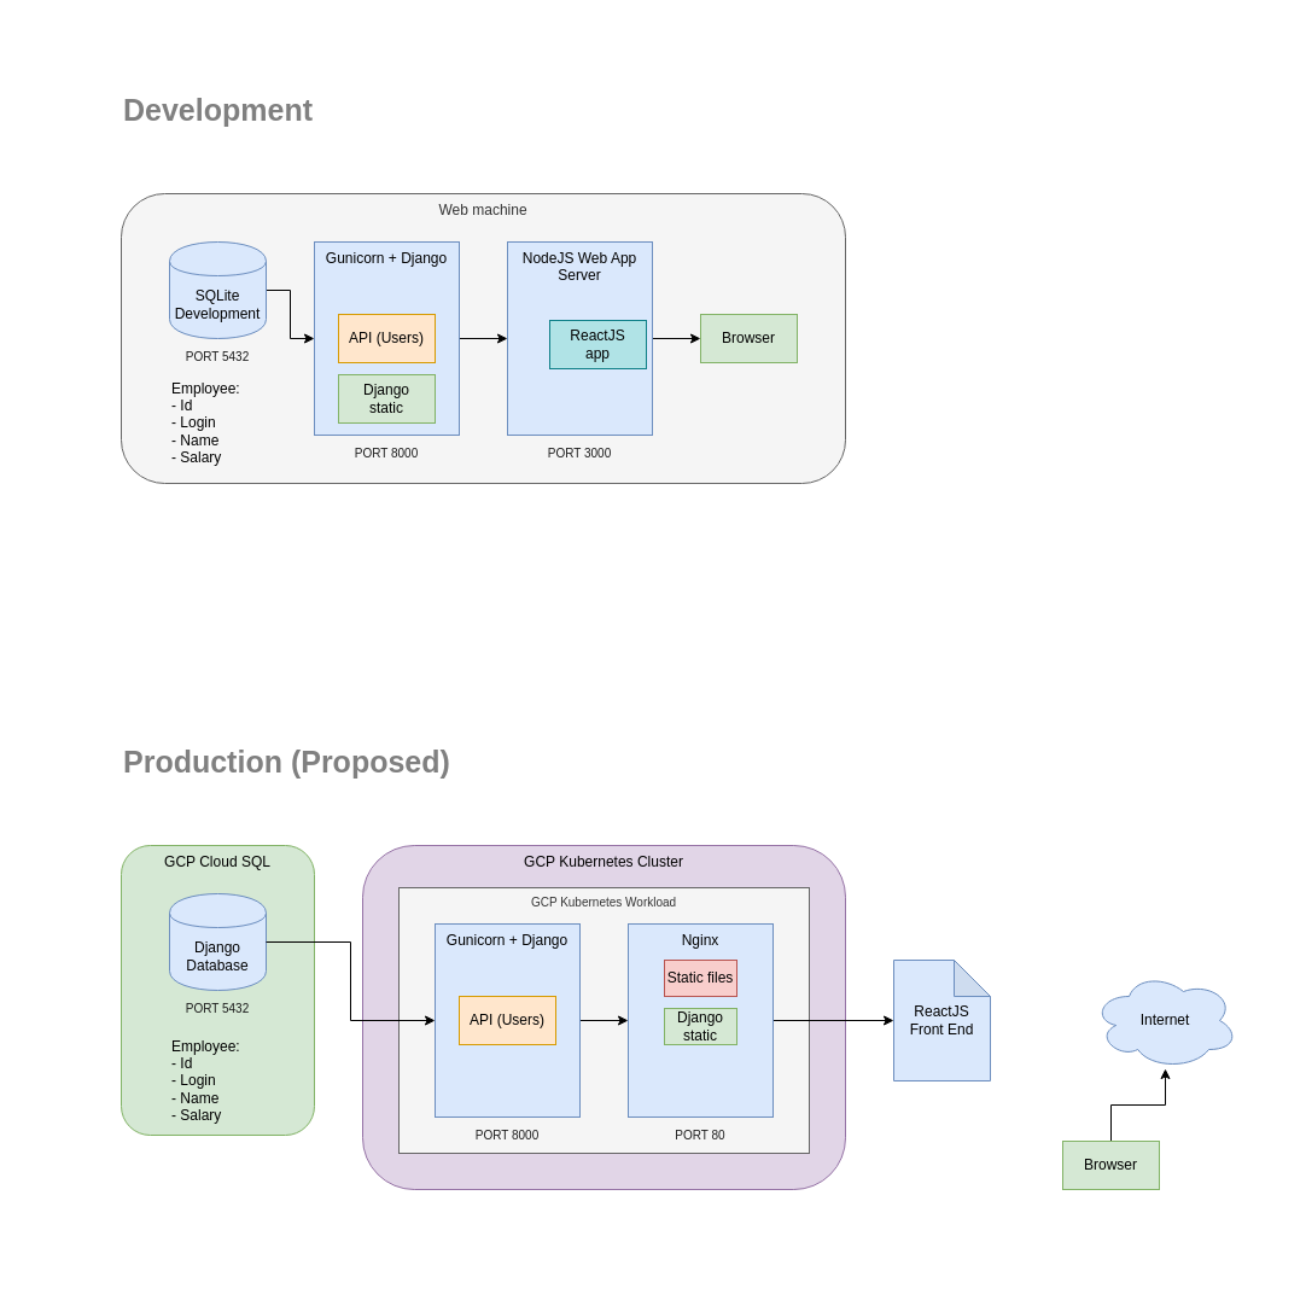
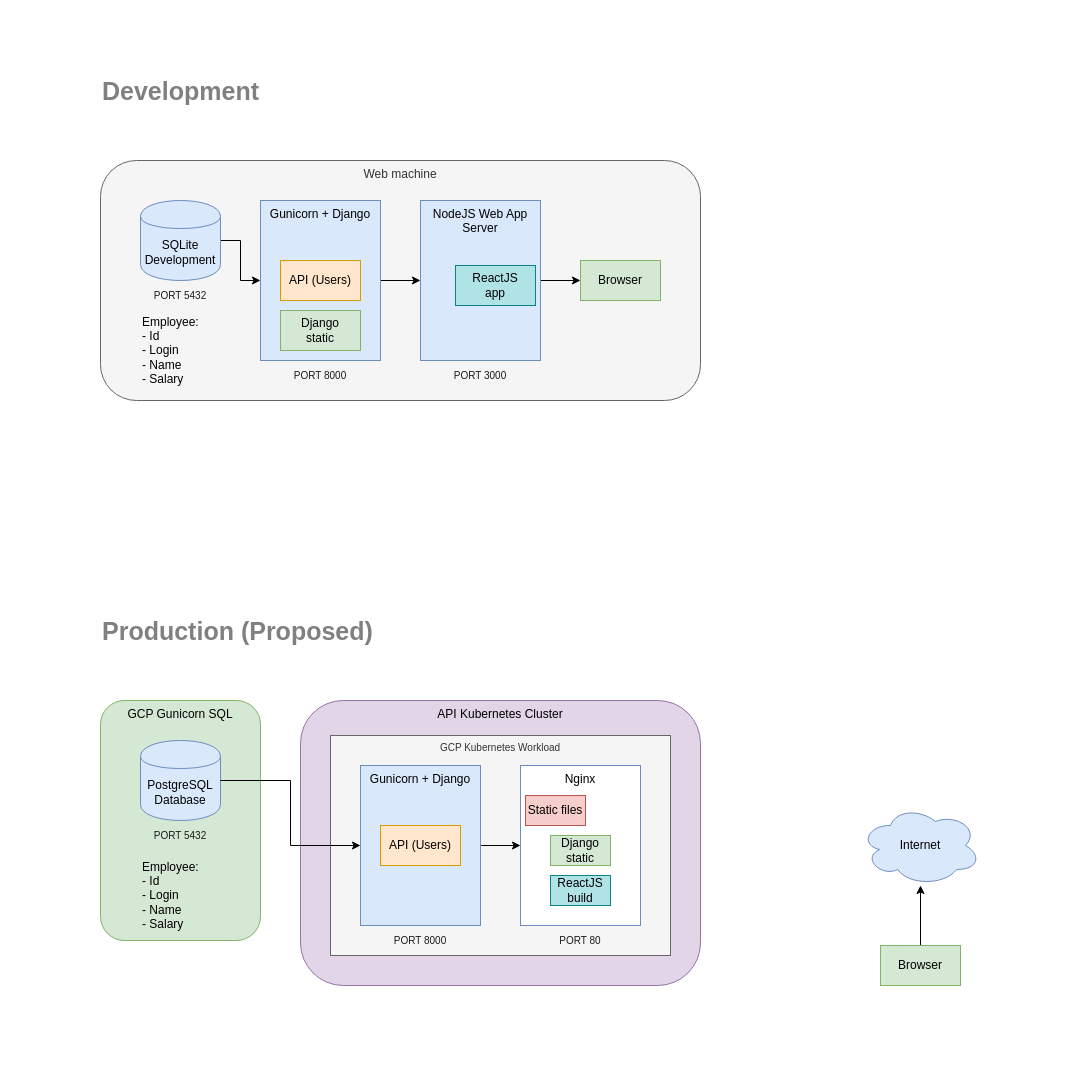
- <mxCell id="21" value="GCP Cloud SQL" style="rounded=1;whiteSpace=wrap;html=1;align=center;verticalAlign=top;fillColor=#d5e8d4;strokeColor=#82b366;" vertex="1" parent="1"><mxGeometry x="100" y="700" width="160" height="240" as="geometry" /></mxCell>
+ <mxCell id="21" value="GCP Gunicorn SQL" style="rounded=1;whiteSpace=wrap;html=1;align=center;verticalAlign=top;fillColor=#d5e8d4;strokeColor=#82b366;" vertex="1" parent="1"><mxGeometry x="100" y="700" width="160" height="240" as="geometry" /></mxCell>
- <mxCell id="4" value="GCP Kubernetes Cluster" style="rounded=1;whiteSpace=wrap;html=1;horizontal=1;verticalAlign=top;fillColor=#e1d5e7;strokeColor=#9673a6;" vertex="1" parent="1"><mxGeometry x="300" y="700" width="400" height="285" as="geometry" /></mxCell>
+ <mxCell id="4" value="API Kubernetes Cluster" style="rounded=1;whiteSpace=wrap;html=1;horizontal=1;verticalAlign=top;fillColor=#e1d5e7;strokeColor=#9673a6;" vertex="1" parent="1"><mxGeometry x="300" y="700" width="400" height="285" as="geometry" /></mxCell>
- <mxCell id="32" value="Nginx" style="rounded=0;whiteSpace=wrap;html=1;verticalAlign=top;fillColor=#dae8fc;strokeColor=#6c8ebf;" vertex="1" parent="1"><mxGeometry x="520" y="765" width="120" height="160" as="geometry" /></mxCell>
+ <mxCell id="32" value="Nginx" style="rounded=0;whiteSpace=wrap;html=1;verticalAlign=top;fillColor=#ffffff;strokeColor=#6c8ebf;" vertex="1" parent="1"><mxGeometry x="520" y="765" width="120" height="160" as="geometry" /></mxCell>
- <mxCell id="22" value="Django&lt;br&gt;Database" style="shape=cylinder;whiteSpace=wrap;html=1;boundedLbl=1;backgroundOutline=1;fillColor=#dae8fc;strokeColor=#6c8ebf;" vertex="1" parent="1"><mxGeometry x="140" y="740" width="80" height="80" as="geometry" /></mxCell>
+ <mxCell id="22" value="PostgreSQL&lt;br&gt;Database" style="shape=cylinder;whiteSpace=wrap;html=1;boundedLbl=1;backgroundOutline=1;fillColor=#dae8fc;strokeColor=#6c8ebf;" vertex="1" parent="1"><mxGeometry x="140" y="740" width="80" height="80" as="geometry" /></mxCell>
- <mxCell id="35" value="Static files" style="rounded=0;whiteSpace=wrap;html=1;fillColor=#f8cecc;strokeColor=#b85450;" vertex="1" parent="1"><mxGeometry x="550" y="795" width="60" height="30" as="geometry" /></mxCell>
+ <mxCell id="35" value="Static files" style="rounded=0;whiteSpace=wrap;html=1;fillColor=#f8cecc;strokeColor=#b85450;" vertex="1" parent="1"><mxGeometry x="525" y="795" width="60" height="30" as="geometry" /></mxCell>
- <mxCell id="31" style="edgeStyle=orthogonalEdgeStyle;rounded=0;orthogonalLoop=1;jettySize=auto;html=1;entryX=0;entryY=0.5;entryDx=0;entryDy=0;entryPerimeter=0;fontSize=25;fontColor=#808080;" edge="1" parent="1" source="32" target="17"><mxGeometry relative="1" as="geometry" /></mxCell>
- <mxCell id="17" value="ReactJS&lt;br&gt;Front End" style="shape=note;whiteSpace=wrap;html=1;backgroundOutline=1;darkOpacity=0.05;fillColor=#dae8fc;strokeColor=#6c8ebf;horizontal=1;" vertex="1" parent="1"><mxGeometry x="740" y="795" width="80" height="100" as="geometry" /></mxCell>
- <mxCell id="18" value="Internet" style="ellipse;shape=cloud;whiteSpace=wrap;html=1;fillColor=#dae8fc;strokeColor=#6c8ebf;" vertex="1" parent="1"><mxGeometry x="905" y="805" width="120" height="80" as="geometry" /></mxCell>
+ <mxCell id="18" value="Internet" style="ellipse;shape=cloud;whiteSpace=wrap;html=1;fillColor=#dae8fc;strokeColor=#6c8ebf;" vertex="1" parent="1"><mxGeometry x="860" y="805" width="120" height="80" as="geometry" /></mxCell>
+ <mxCell id="33" value="ReactJS&lt;br&gt;build" style="rounded=0;whiteSpace=wrap;html=1;fillColor=#b0e3e6;strokeColor=#0e8088;" vertex="1" parent="1"><mxGeometry x="550" y="875" width="60" height="30" as="geometry" /></mxCell>
